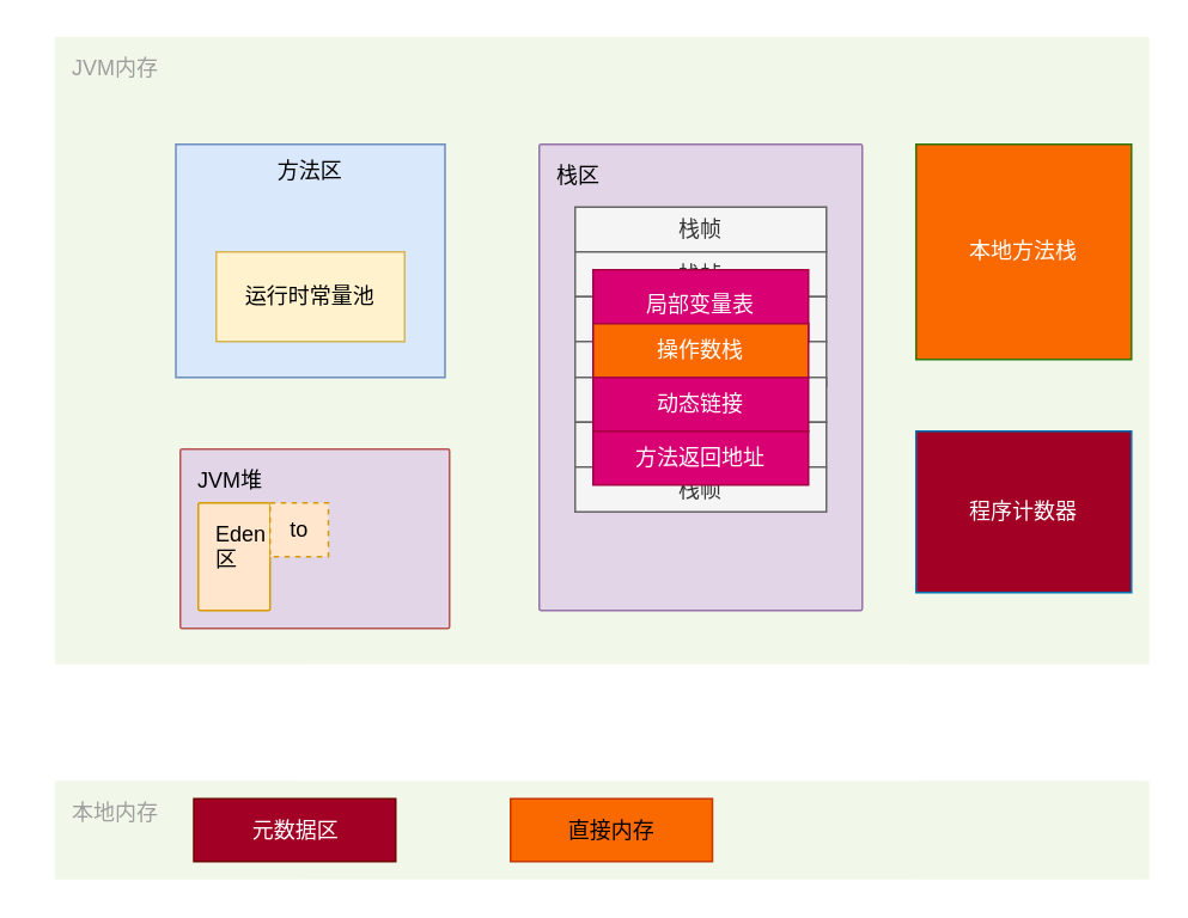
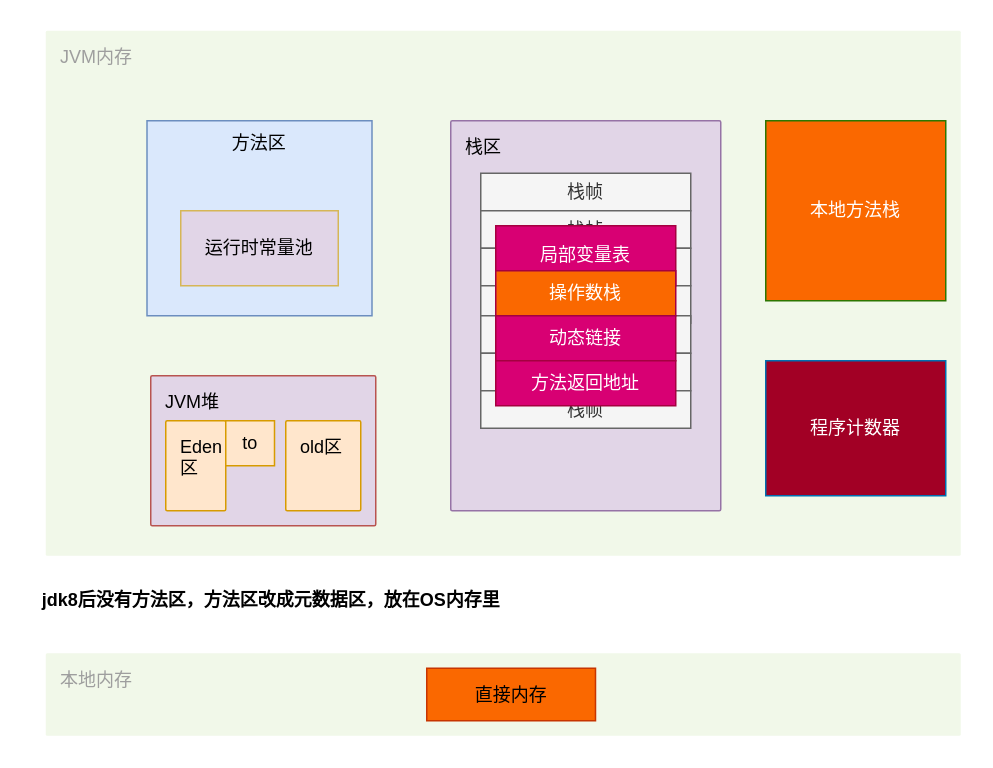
- <mxCell id="5" value="运行时常量池" style="rounded=0;whiteSpace=wrap;html=1;fillColor=#fff2cc;strokeColor=#d6b656;" vertex="1" parent="1"><mxGeometry x="120" y="140" width="105" height="50" as="geometry" /></mxCell>
+ <mxCell id="5" value="运行时常量池" style="rounded=0;whiteSpace=wrap;html=1;fillColor=#e1d5e7;strokeColor=#d6b656;" vertex="1" parent="1"><mxGeometry x="120" y="140" width="105" height="50" as="geometry" /></mxCell>
- <mxCell id="9" value="to" style="rounded=0;whiteSpace=wrap;html=1;fillColor=#ffe6cc;strokeColor=#d79b00;dashed=1;" vertex="1" parent="1"><mxGeometry x="150" y="280" width="32.5" height="30" as="geometry" /></mxCell>
+ <mxCell id="9" value="to" style="rounded=0;whiteSpace=wrap;html=1;fillColor=#ffe6cc;strokeColor=#d79b00;" vertex="1" parent="1"><mxGeometry x="150" y="280" width="32.5" height="30" as="geometry" /></mxCell>
+ <mxCell id="8" value="old区" style="sketch=0;points=[[0,0,0],[0.25,0,0],[0.5,0,0],[0.75,0,0],[1,0,0],[1,0.25,0],[1,0.5,0],[1,0.75,0],[1,1,0],[0.75,1,0],[0.5,1,0],[0.25,1,0],[0,1,0],[0,0.75,0],[0,0.5,0],[0,0.25,0]];rounded=1;absoluteArcSize=1;arcSize=2;html=1;strokeColor=#d79b00;shadow=0;dashed=0;fontSize=12;align=left;verticalAlign=top;spacing=10;spacingTop=-4;fillColor=#ffe6cc;" vertex="1" parent="1"><mxGeometry x="190" y="280" width="50" height="60" as="geometry" /></mxCell>
+ <mxCell id="27" value="&lt;b&gt;jdk8后没有方法区，方法区改成元数据区，放在OS内存里&lt;/b&gt;" style="text;html=1;align=center;verticalAlign=middle;resizable=0;points=[];autosize=1;strokeColor=none;fillColor=none;" vertex="1" parent="1"><mxGeometry x="20" y="390" width="320" height="20" as="geometry" /></mxCell>
- <mxCell id="25" value="元数据区" style="rounded=0;whiteSpace=wrap;html=1;fillColor=#a20025;fontColor=#ffffff;strokeColor=#6F0000;" vertex="1" parent="1"><mxGeometry x="107.5" y="445" width="112.5" height="35" as="geometry" /></mxCell>
